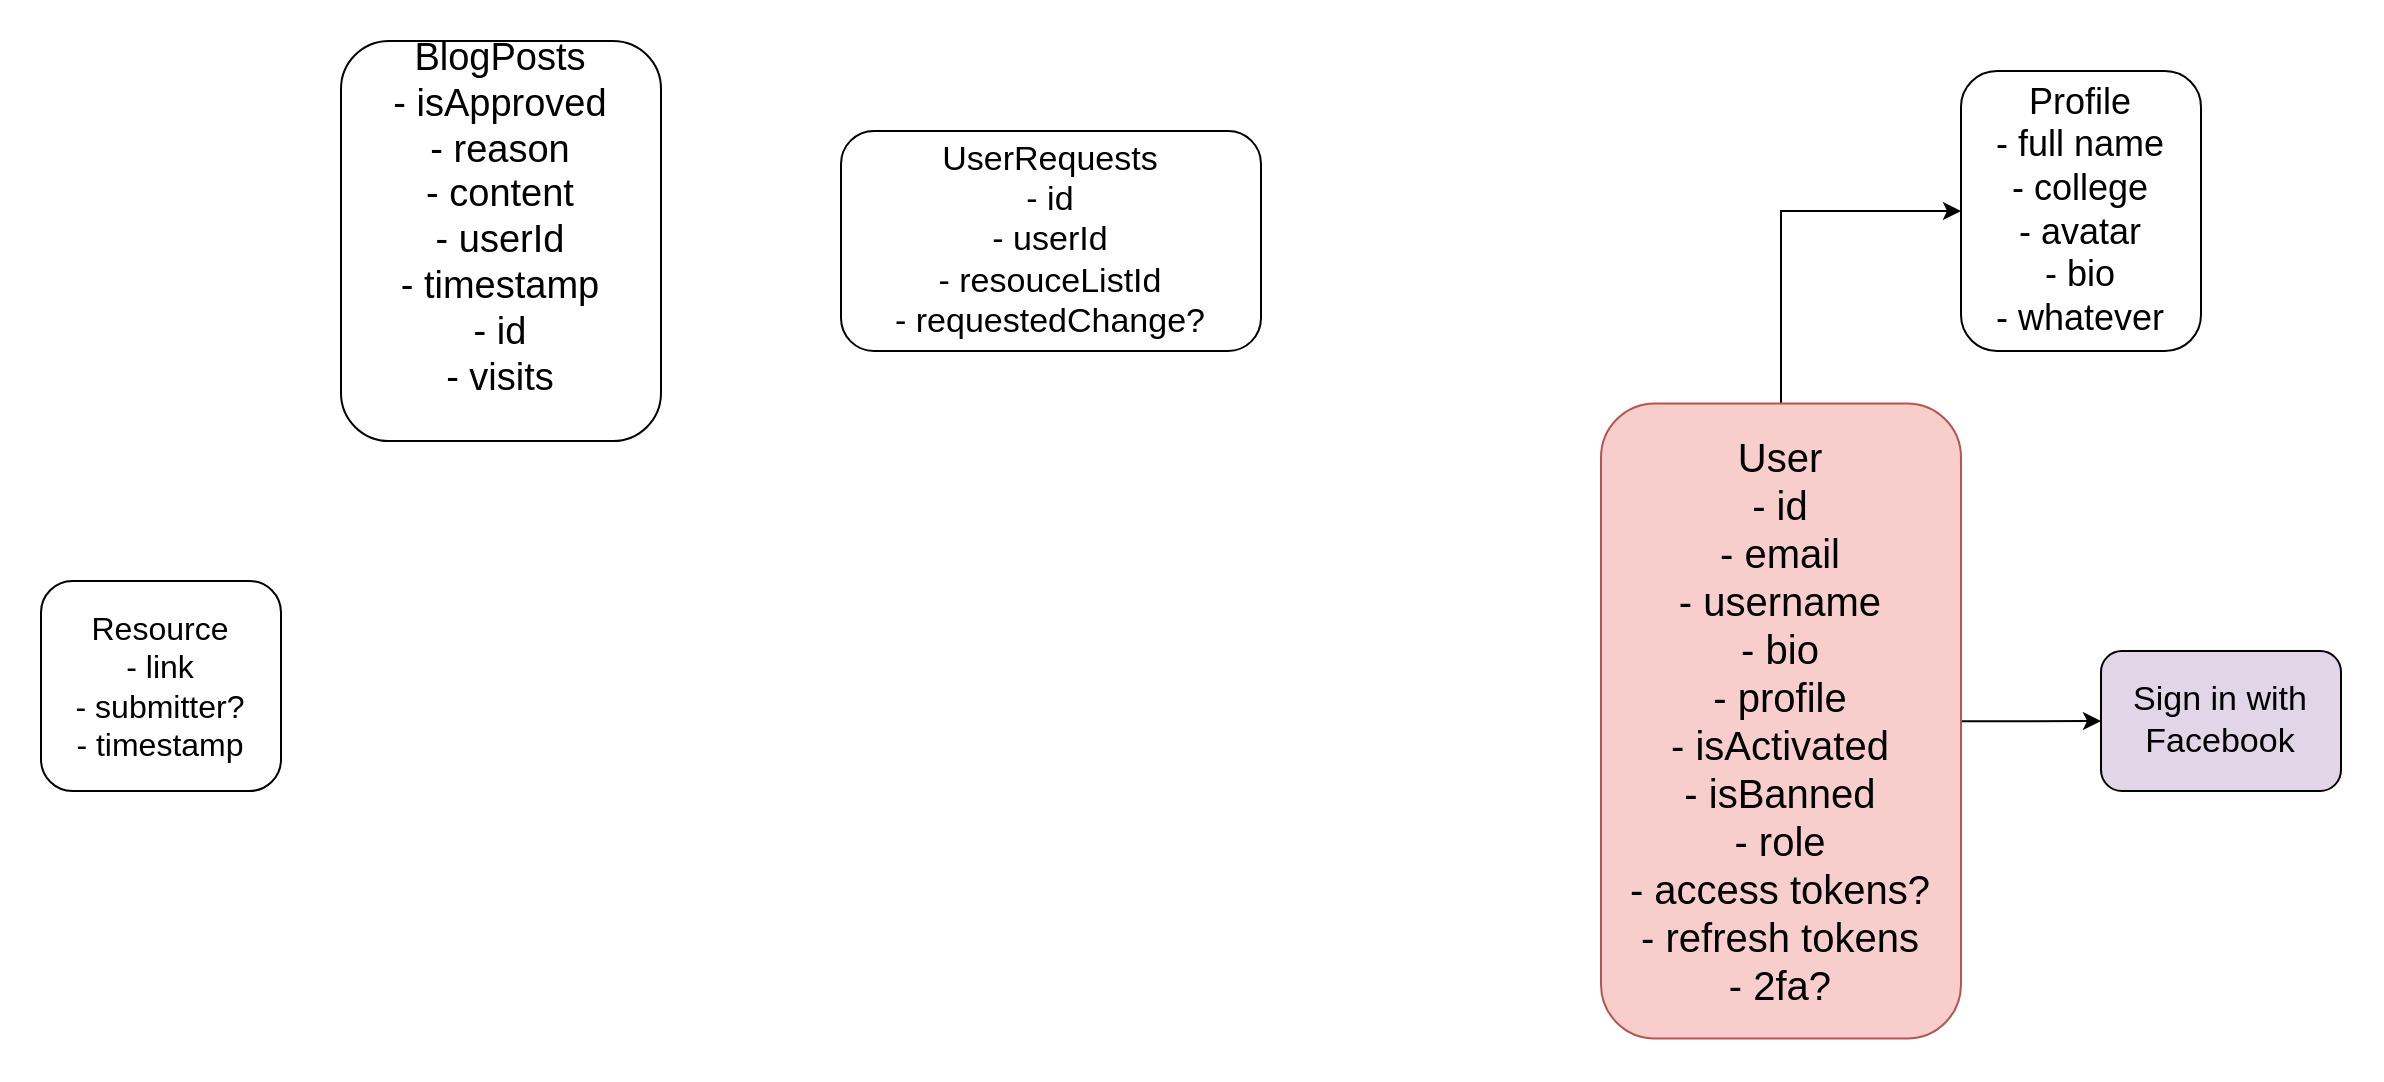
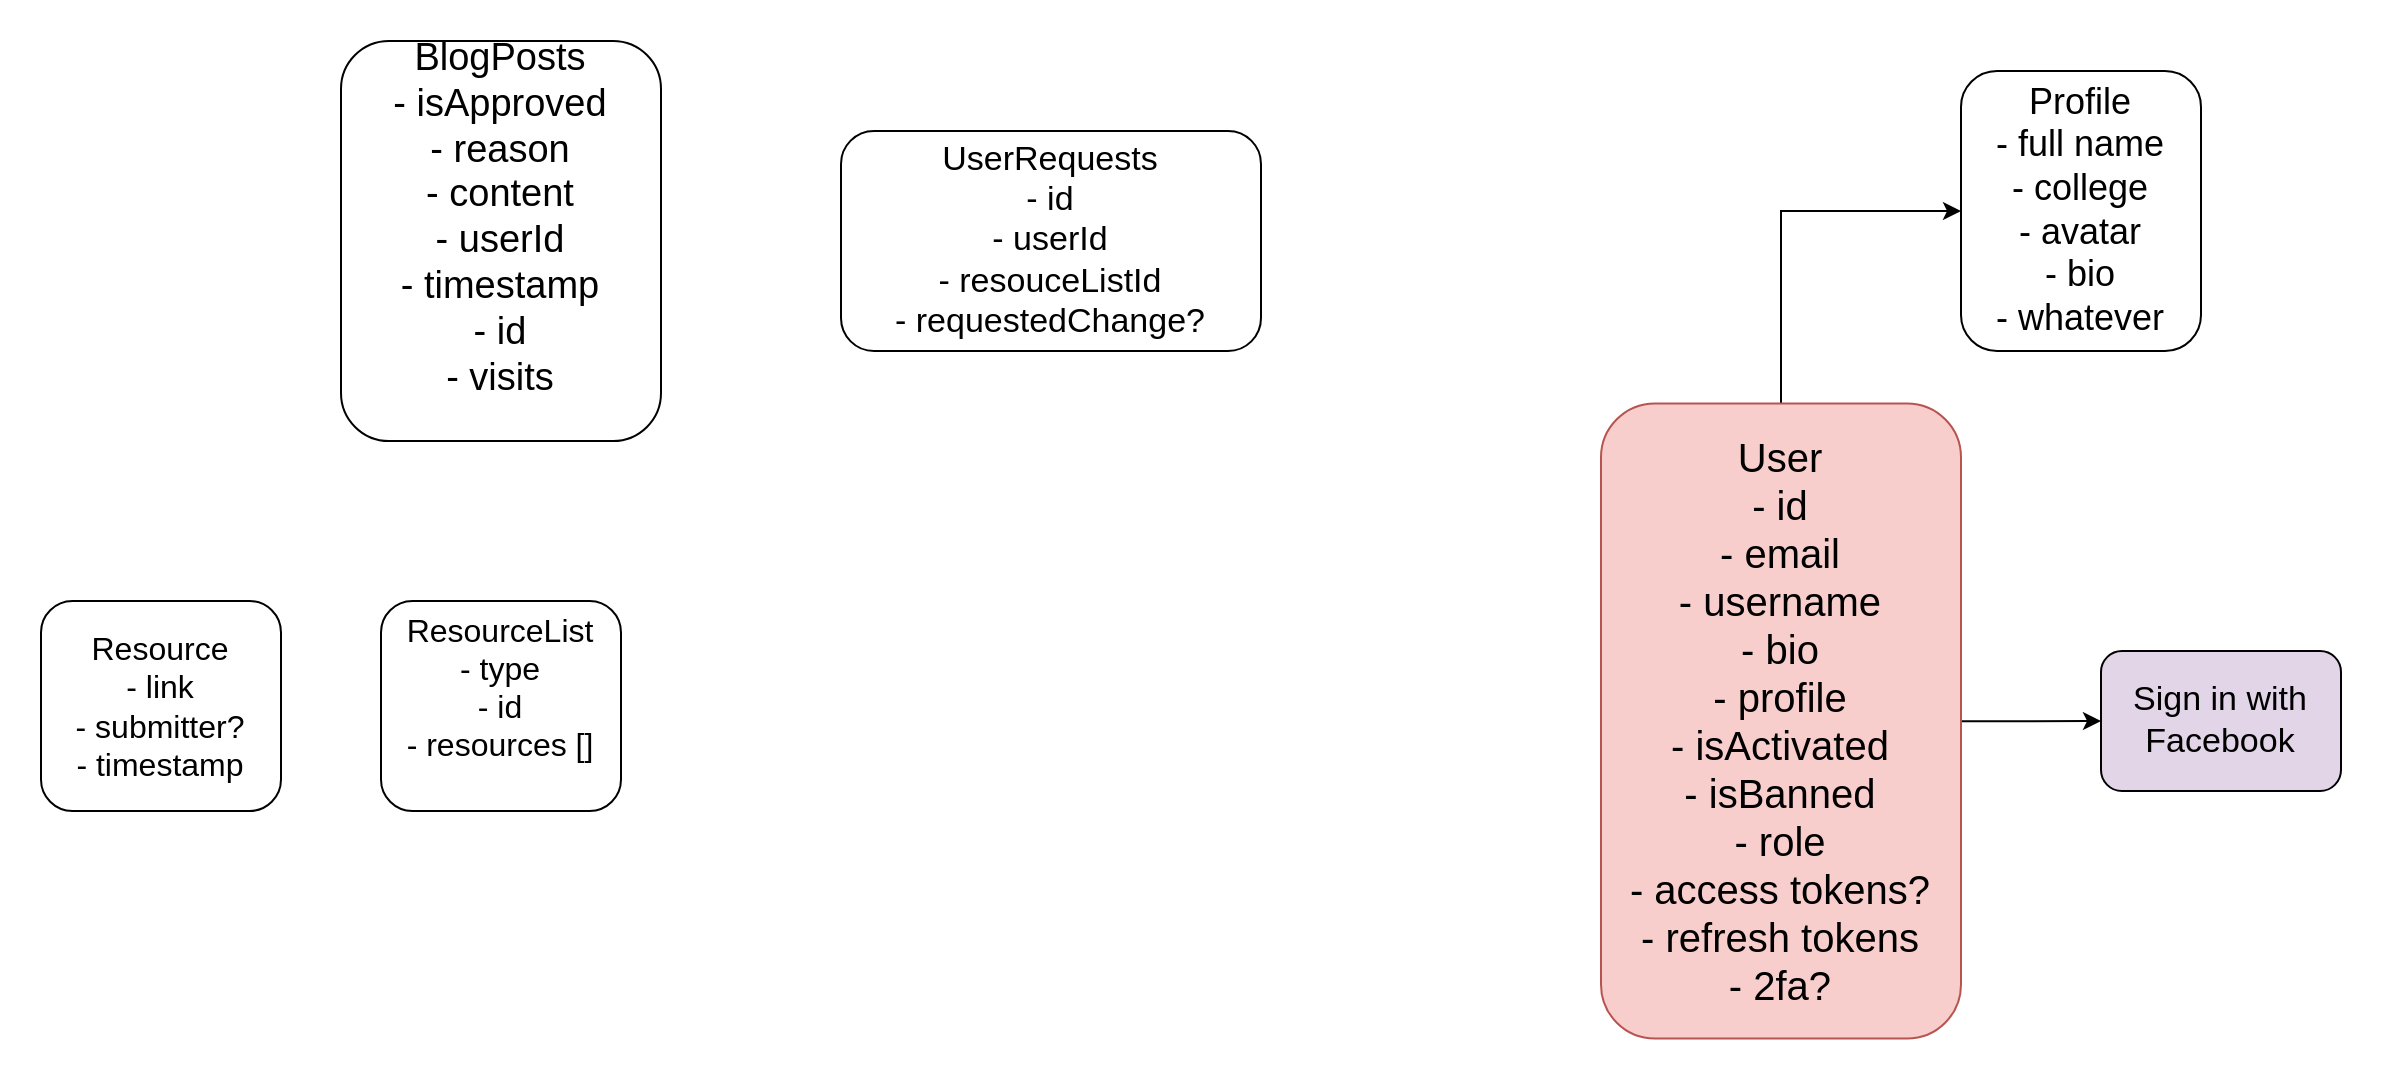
- <mxCell id="9" value="&lt;font style=&quot;font-size: 16px&quot;&gt;Resource&lt;br&gt;- link&lt;br&gt;- submitter?&lt;br&gt;- timestamp&lt;br&gt;&lt;/font&gt;" style="rounded=1;whiteSpace=wrap;html=1;" vertex="1" parent="1"><mxGeometry x="20" y="290" width="120" height="105" as="geometry" /></mxCell>
+ <mxCell id="9" value="&lt;font style=&quot;font-size: 16px&quot;&gt;Resource&lt;br&gt;- link&lt;br&gt;- submitter?&lt;br&gt;- timestamp&lt;br&gt;&lt;/font&gt;" style="rounded=1;whiteSpace=wrap;html=1;" vertex="1" parent="1"><mxGeometry x="20" y="300" width="120" height="105" as="geometry" /></mxCell>
+ <mxCell id="7" value="&lt;font style=&quot;font-size: 16px&quot;&gt;ResourceList&lt;br&gt;- type&lt;br&gt;- id&lt;br&gt;- resources []&lt;br&gt;&lt;br&gt;&lt;/font&gt;" style="rounded=1;whiteSpace=wrap;html=1;" vertex="1" parent="1"><mxGeometry x="190" y="300" width="120" height="105" as="geometry" /></mxCell>
